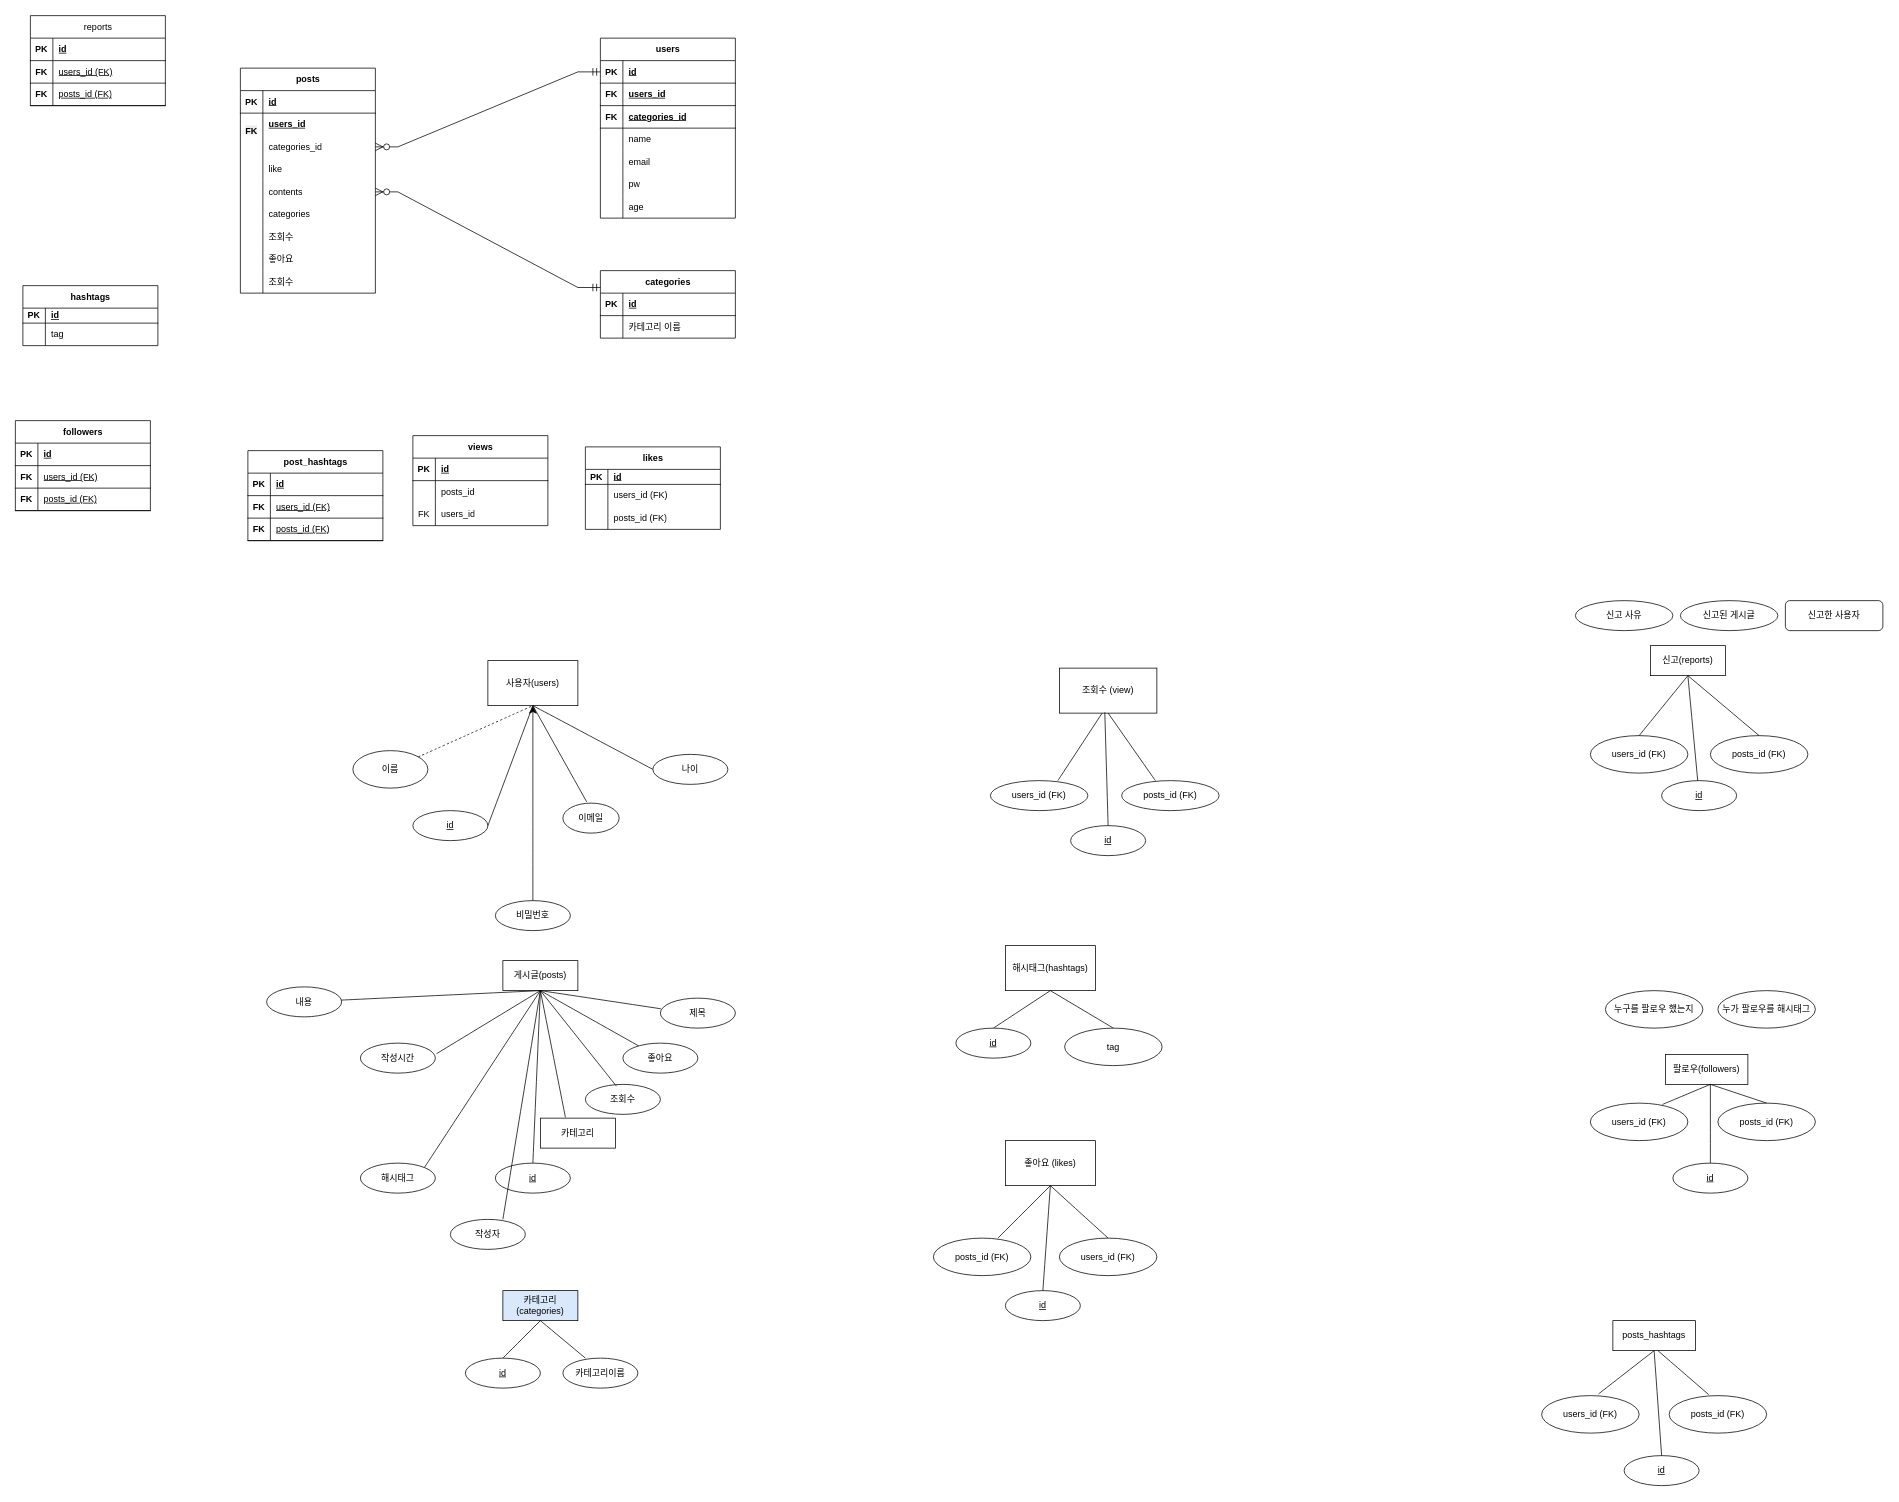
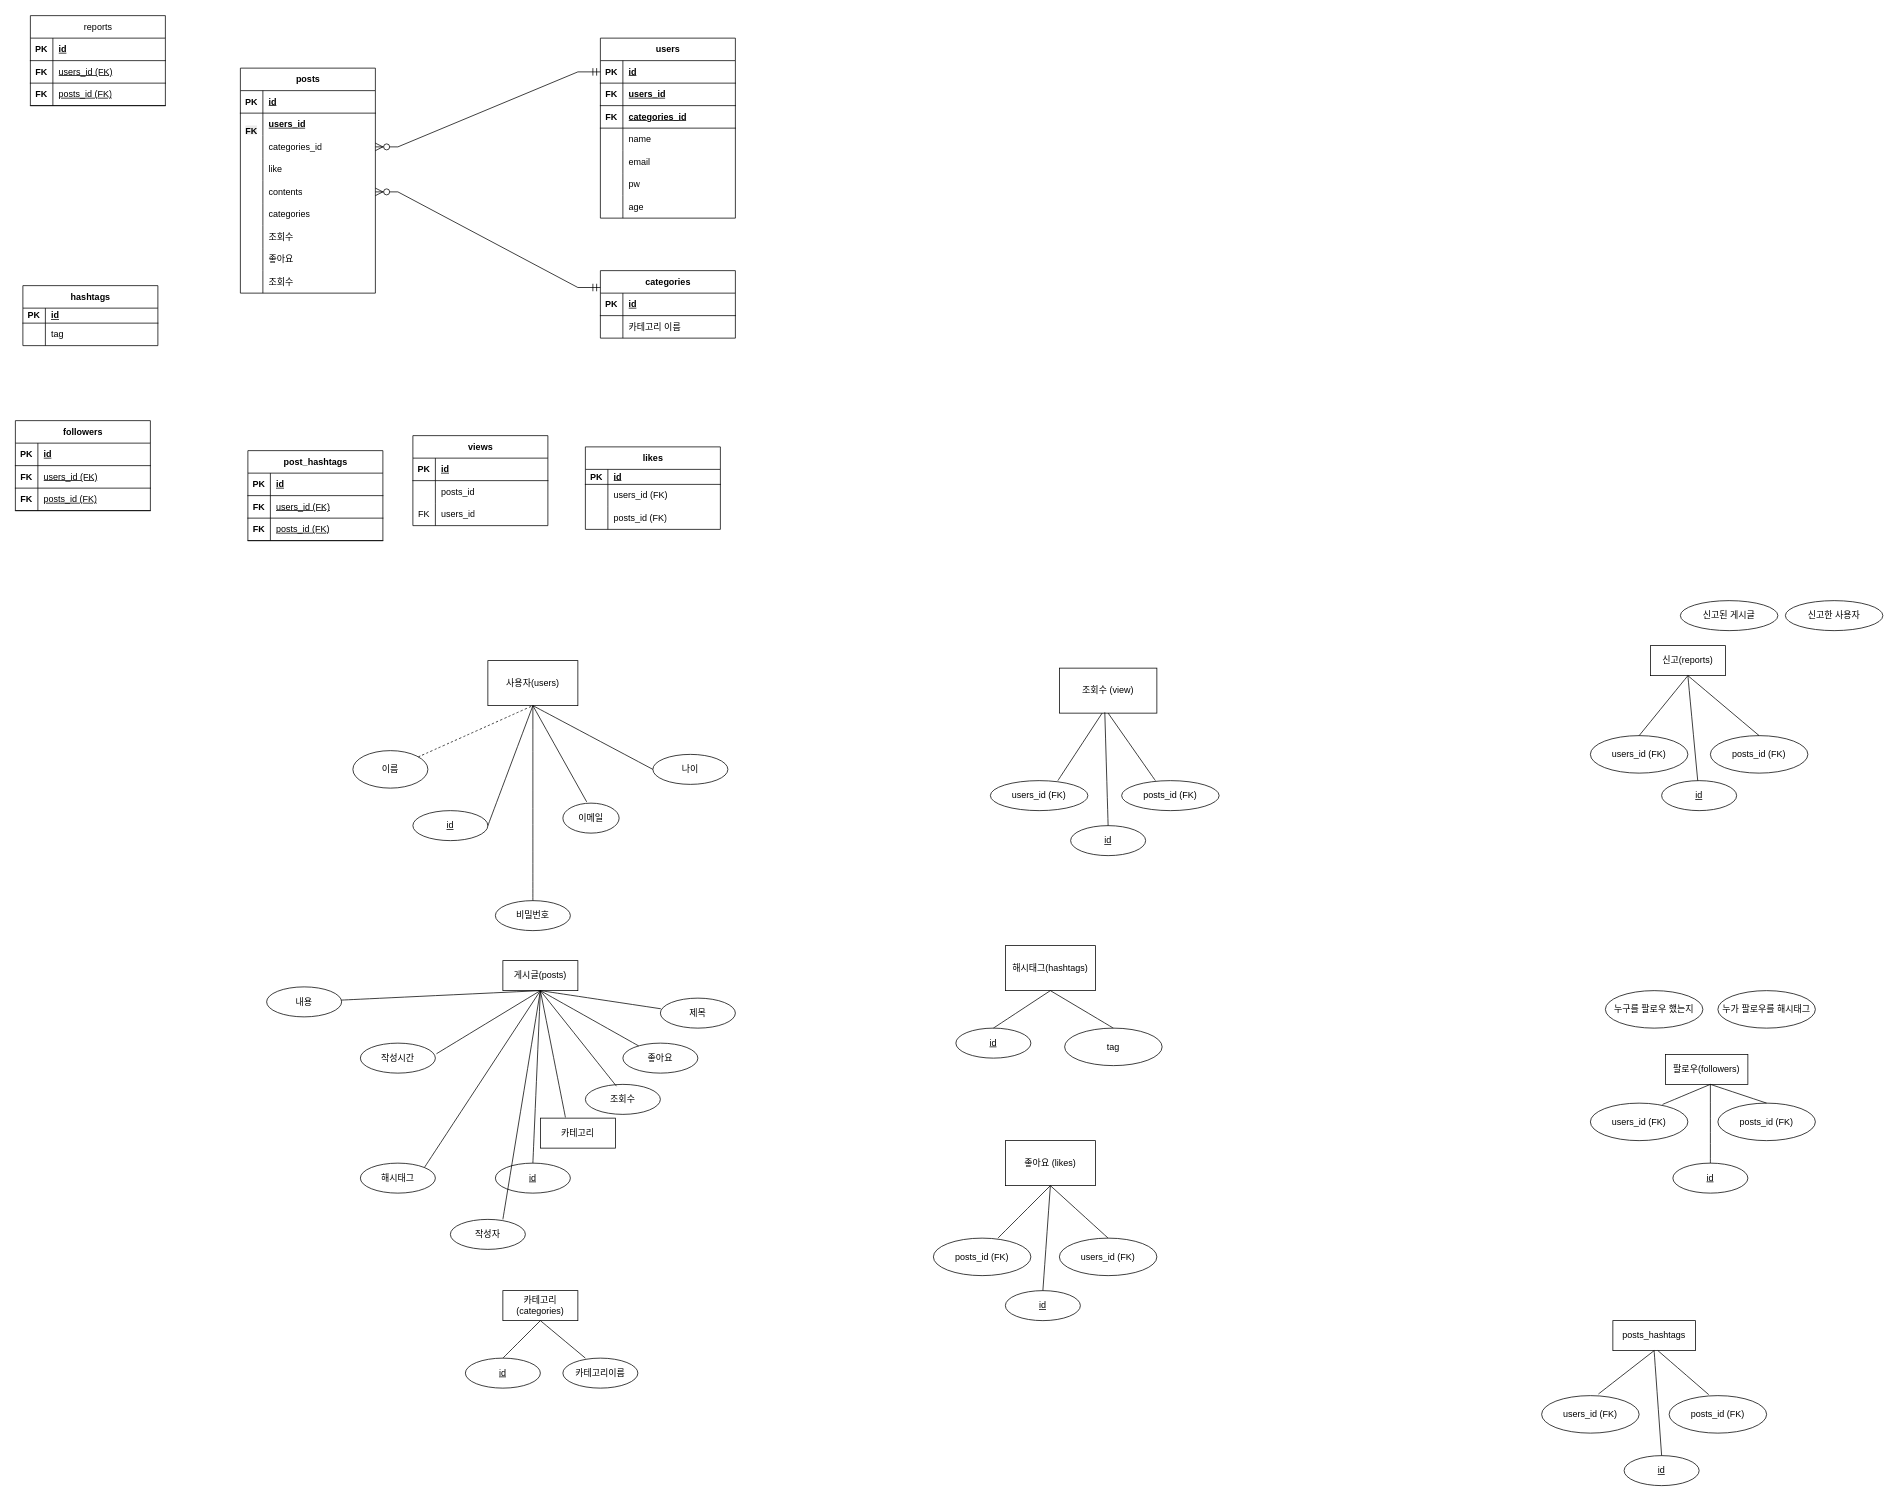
- <mxCell id="21" value="신고 사유" style="ellipse;whiteSpace=wrap;html=1;align=center;" parent="1" vertex="1"><mxGeometry x="2100" y="800" width="130" height="40" as="geometry" /></mxCell>
- <mxCell id="20" value="신고한 사용자" style="whiteSpace=wrap;html=1;align=center;rounded=1;" parent="1" vertex="1"><mxGeometry x="2380" y="800" width="130" height="40" as="geometry" /></mxCell>
+ <mxCell id="20" value="신고한 사용자" style="ellipse;whiteSpace=wrap;html=1;align=center;" parent="1" vertex="1"><mxGeometry x="2380" y="800" width="130" height="40" as="geometry" /></mxCell>
- <mxCell id="57" value="" style="endArrow=classic;html=1;rounded=0;fontSize=12;startSize=8;endSize=8;curved=1;exitX=0.5;exitY=0;exitDx=0;exitDy=0;entryX=0.5;entryY=1;entryDx=0;entryDy=0;" parent="1" source="4" target="3" edge="1"><mxGeometry width="50" height="50" relative="1" as="geometry"><mxPoint x="820" y="1250" as="sourcePoint" /><mxPoint x="870" y="1200" as="targetPoint" /></mxGeometry></mxCell>
+ <mxCell id="57" value="" style="endArrow=none;html=1;rounded=0;fontSize=12;startSize=8;endSize=8;curved=1;exitX=0.5;exitY=0;exitDx=0;exitDy=0;entryX=0.5;entryY=1;entryDx=0;entryDy=0;" parent="1" source="4" target="3" edge="1"><mxGeometry width="50" height="50" relative="1" as="geometry"><mxPoint x="820" y="1250" as="sourcePoint" /><mxPoint x="870" y="1200" as="targetPoint" /></mxGeometry></mxCell>
- <mxCell id="28" value="카테고리(categories)" style="whiteSpace=wrap;html=1;align=center;fillColor=#dae8fc;" parent="1" vertex="1"><mxGeometry x="670" y="1720" width="100" height="40" as="geometry" /></mxCell>
+ <mxCell id="28" value="카테고리(categories)" style="whiteSpace=wrap;html=1;align=center;" parent="1" vertex="1"><mxGeometry x="670" y="1720" width="100" height="40" as="geometry" /></mxCell>
